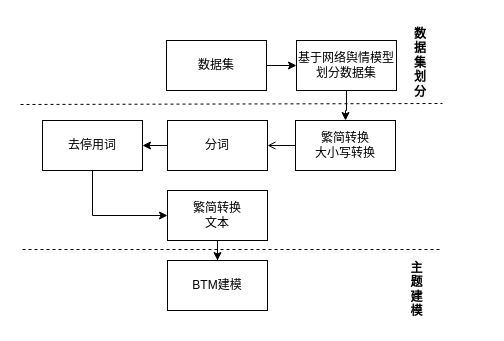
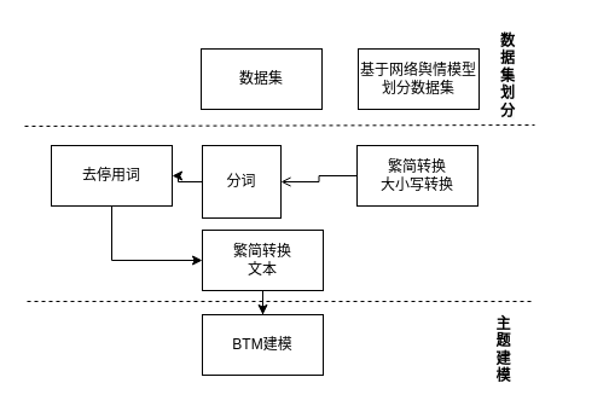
- <mxCell id="2" value="" style="edgeStyle=orthogonalEdgeStyle;rounded=0;orthogonalLoop=1;jettySize=auto;html=1;entryX=0;entryY=0.5;entryDx=0;entryDy=0;" parent="1" source="3" target="5" edge="1"><mxGeometry relative="1" as="geometry"><mxPoint x="42" y="50" as="targetPoint" /></mxGeometry></mxCell>
- <mxCell id="4" value="" style="edgeStyle=orthogonalEdgeStyle;rounded=0;orthogonalLoop=1;jettySize=auto;html=1;" edge="1" parent="1" source="5" target="16"><mxGeometry relative="1" as="geometry" /></mxCell>
- <mxCell id="7" value="分词" style="rounded=0;whiteSpace=wrap;html=1;" parent="1" vertex="1"><mxGeometry x="167" y="120" width="100" height="50" as="geometry" /></mxCell>
+ <mxCell id="7" value="分词" style="rounded=0;whiteSpace=wrap;html=1;" parent="1" vertex="1"><mxGeometry x="167" y="120" width="65" height="60" as="geometry" /></mxCell>
